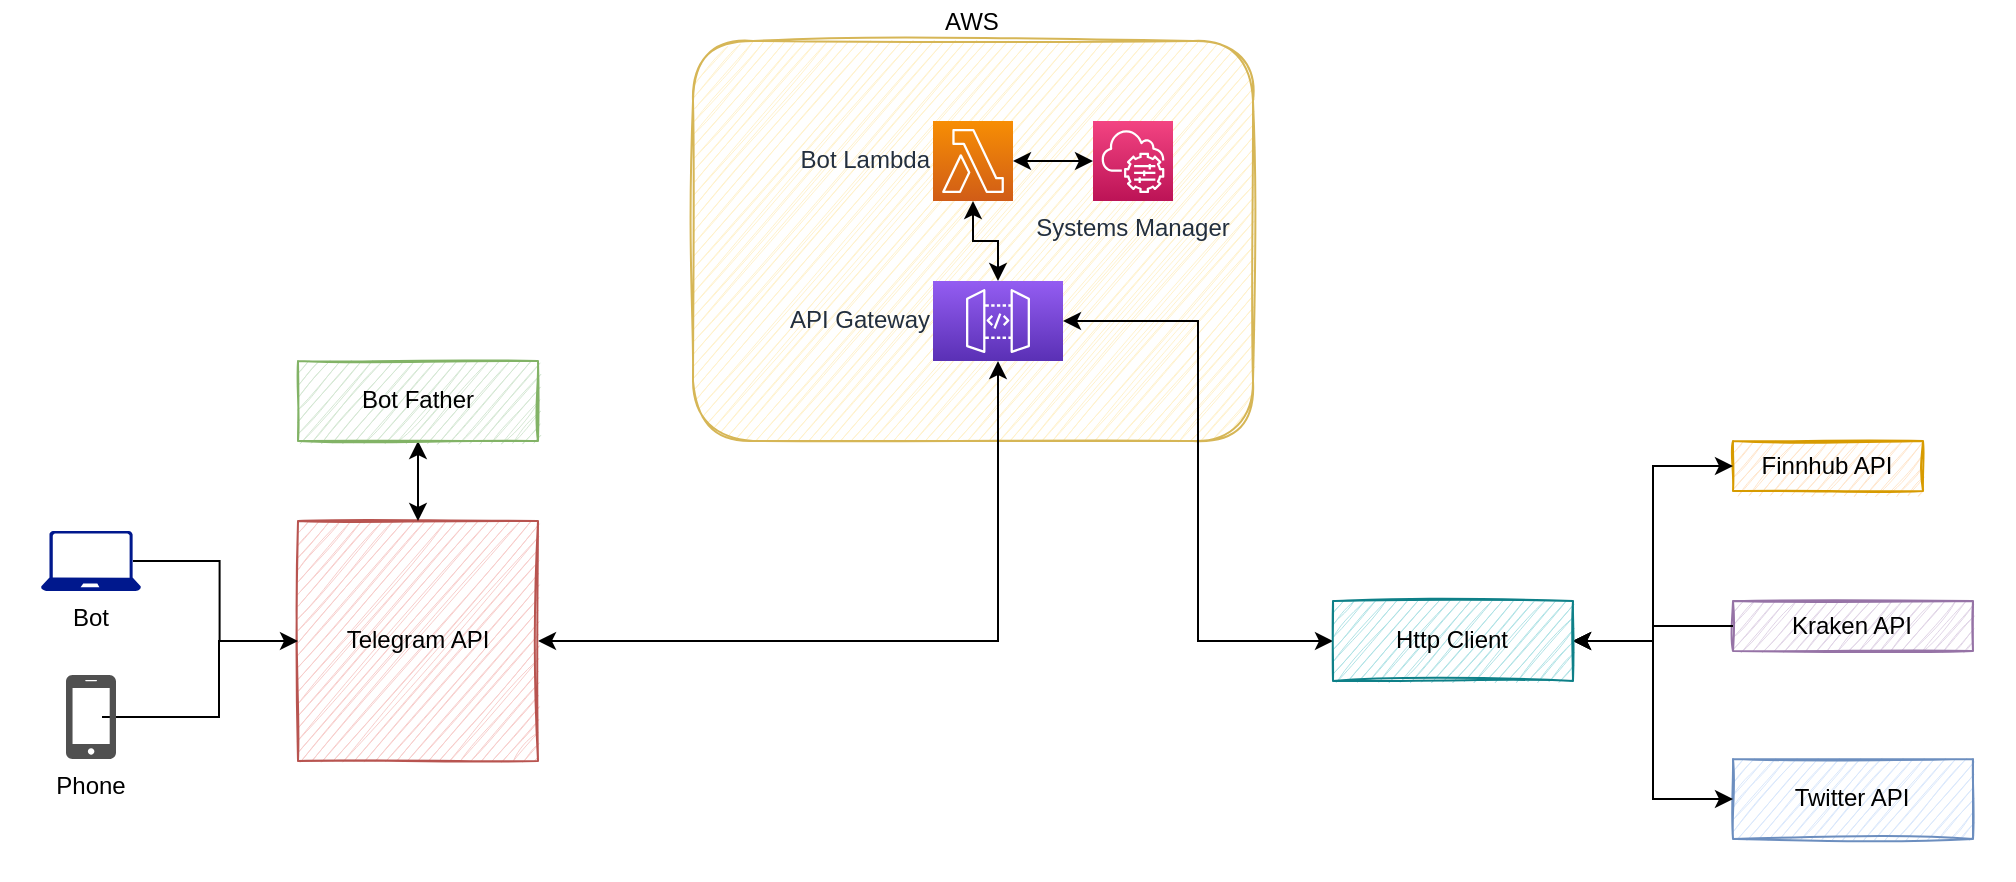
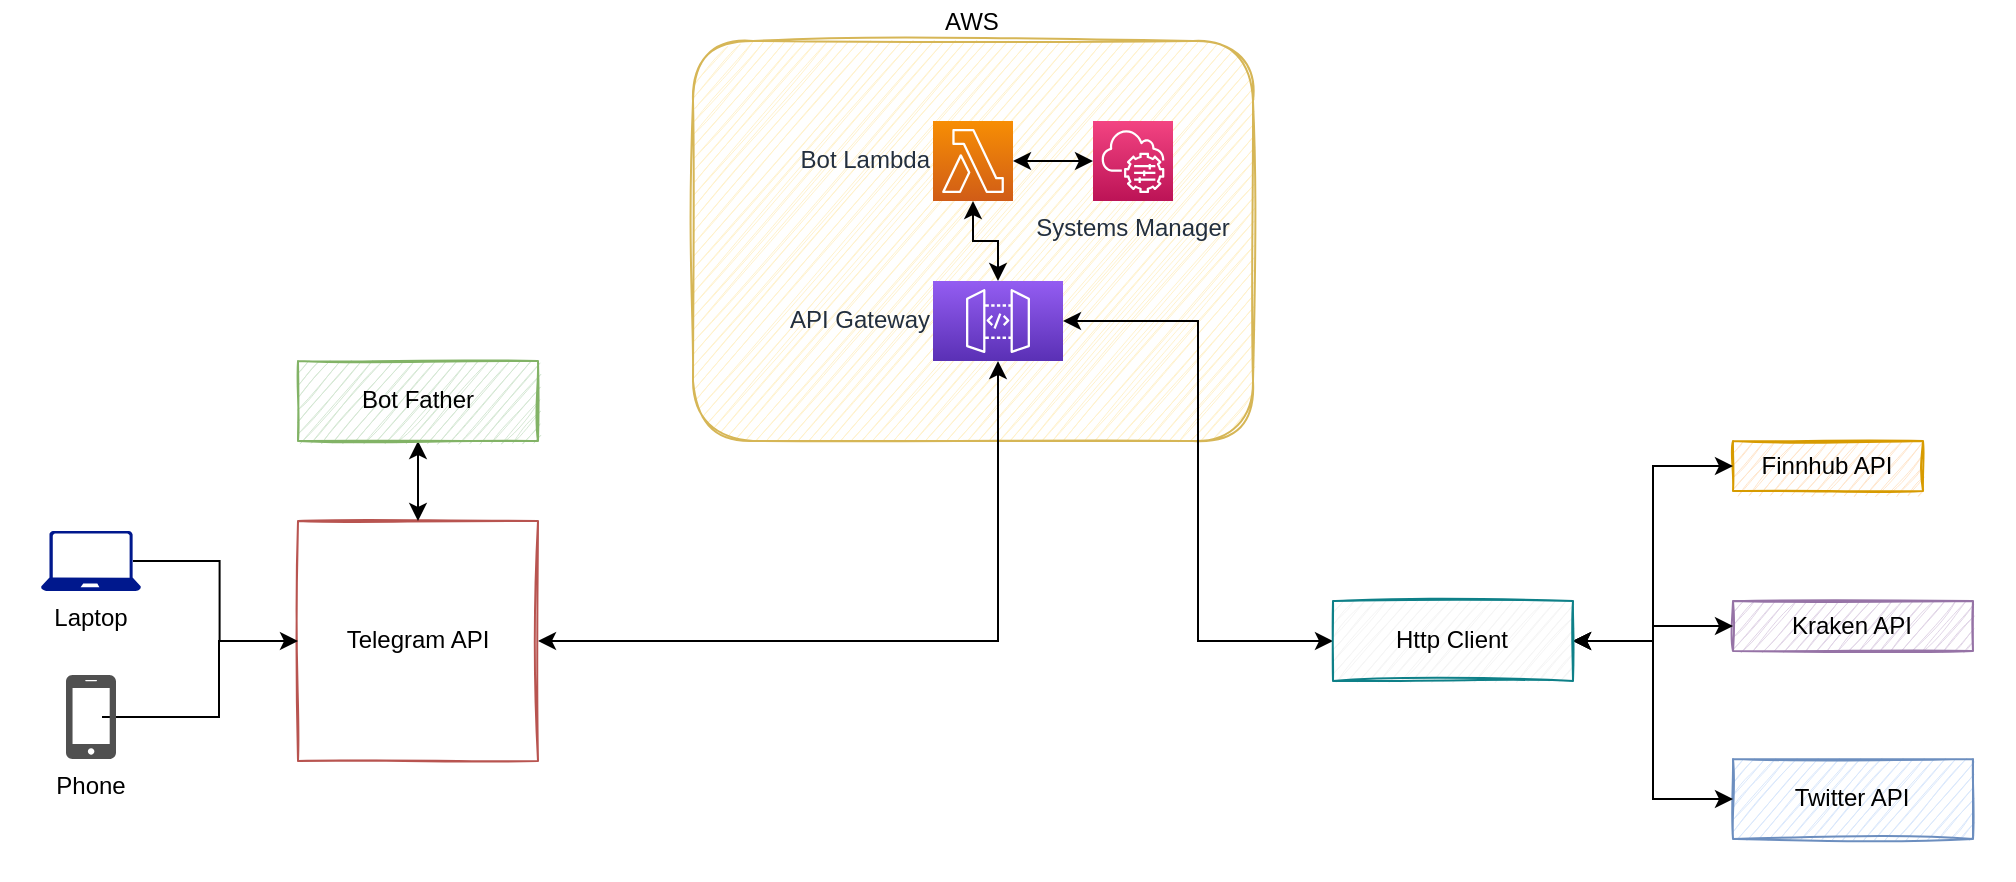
- <mxCell id="9" value="Bot" style="sketch=0;aspect=fixed;pointerEvents=1;shadow=0;dashed=0;html=1;strokeColor=none;labelPosition=center;verticalLabelPosition=bottom;verticalAlign=top;align=center;fillColor=#00188D;shape=mxgraph.azure.laptop" vertex="1" parent="1"><mxGeometry x="20" y="265" width="50" height="30" as="geometry" /></mxCell>
+ <mxCell id="9" value="Laptop" style="sketch=0;aspect=fixed;pointerEvents=1;shadow=0;dashed=0;html=1;strokeColor=none;labelPosition=center;verticalLabelPosition=bottom;verticalAlign=top;align=center;fillColor=#00188D;shape=mxgraph.azure.laptop" vertex="1" parent="1"><mxGeometry x="20" y="265" width="50" height="30" as="geometry" /></mxCell>
- <mxCell id="20" style="edgeStyle=orthogonalEdgeStyle;rounded=0;orthogonalLoop=1;jettySize=auto;html=1;exitX=1;exitY=0.5;exitDx=0;exitDy=0;entryX=0;entryY=0.5;entryDx=0;entryDy=0;startArrow=classic;startFill=1;endArrow=none;endFill=1;strokeColor=default;" edge="1" parent="1" source="23" target="10"><mxGeometry relative="1" as="geometry" /></mxCell>
+ <mxCell id="20" style="edgeStyle=orthogonalEdgeStyle;rounded=0;orthogonalLoop=1;jettySize=auto;html=1;exitX=1;exitY=0.5;exitDx=0;exitDy=0;entryX=0;entryY=0.5;entryDx=0;entryDy=0;startArrow=classic;startFill=1;endArrow=classic;endFill=1;strokeColor=default;" edge="1" parent="1" source="23" target="10"><mxGeometry relative="1" as="geometry" /></mxCell>
- <mxCell id="5" value="Telegram API" style="rounded=0;whiteSpace=wrap;html=1;sketch=1;fillColor=#f8cecc;strokeColor=#b85450;" vertex="1" parent="1"><mxGeometry x="148.5" y="260" width="120" height="120" as="geometry" /></mxCell>
+ <mxCell id="5" value="Telegram API" style="rounded=0;whiteSpace=wrap;html=1;sketch=1;fillColor=#ffffff;strokeColor=#b85450;" vertex="1" parent="1"><mxGeometry x="148.5" y="260" width="120" height="120" as="geometry" /></mxCell>
- <mxCell id="23" value="Http Client" style="rounded=0;whiteSpace=wrap;html=1;sketch=1;fillColor=#b0e3e6;strokeColor=#0e8088;" vertex="1" parent="1"><mxGeometry x="666" y="300" width="120" height="40" as="geometry" /></mxCell>
+ <mxCell id="23" value="Http Client" style="rounded=0;whiteSpace=wrap;html=1;sketch=1;fillColor=#f5f5f5;strokeColor=#0e8088;" vertex="1" parent="1"><mxGeometry x="666" y="300" width="120" height="40" as="geometry" /></mxCell>
